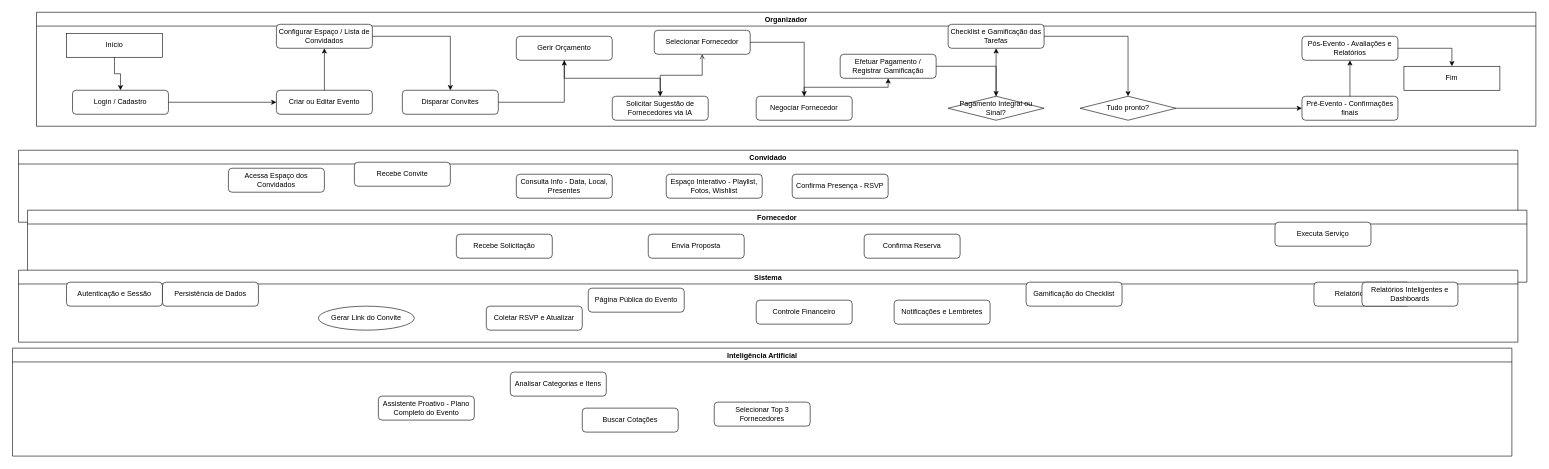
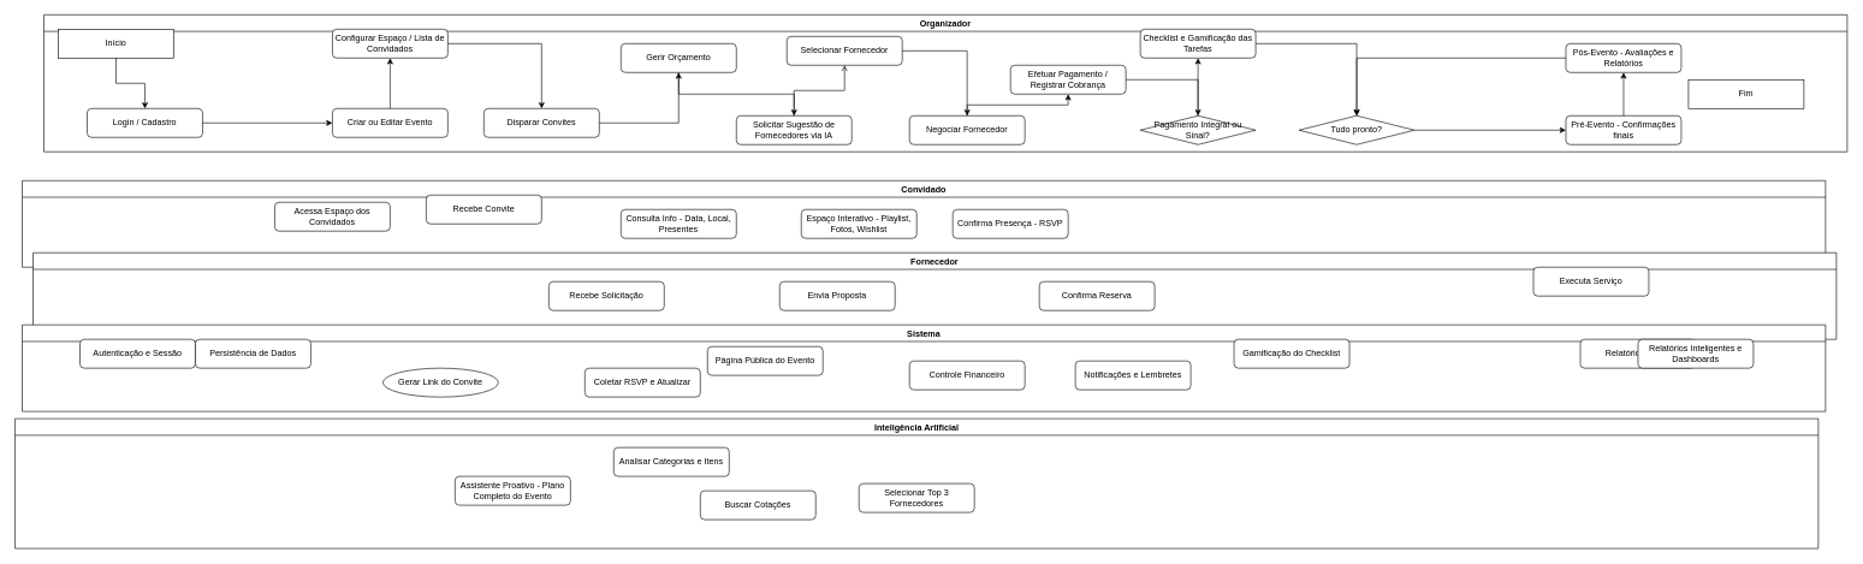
- <mxCell id="3" value="Início" style="ellipse;whiteSpace=wrap;html=1;aspect=fixed;shape=startEvent;" parent="2" vertex="1"><mxGeometry x="50" y="35" width="160" height="40" as="geometry" /></mxCell>
+ <mxCell id="3" value="Início" style="ellipse;whiteSpace=wrap;html=1;aspect=fixed;shape=startEvent;" parent="2" vertex="1"><mxGeometry x="20" y="20" width="160" height="40" as="geometry" /></mxCell>
- <mxCell id="60" style="edgeStyle=orthogonalEdgeStyle;rounded=0;" parent="1" source="17" target="18" edge="1"><mxGeometry relative="1" as="geometry" /></mxCell>
+ <mxCell id="60" style="edgeStyle=orthogonalEdgeStyle;rounded=0;" parent="1" source="17" target="15" edge="1"><mxGeometry relative="1" as="geometry" /></mxCell>
- <mxCell id="12" value="Efetuar Pagamento / Registrar Gamificação" style="rounded=1;whiteSpace=wrap;html=1;" parent="2" vertex="1"><mxGeometry x="1340" y="70" width="160" height="40" as="geometry" /></mxCell>
+ <mxCell id="12" value="Efetuar Pagamento / Registrar Cobrança" style="rounded=1;whiteSpace=wrap;html=1;" parent="2" vertex="1"><mxGeometry x="1340" y="70" width="160" height="40" as="geometry" /></mxCell>
